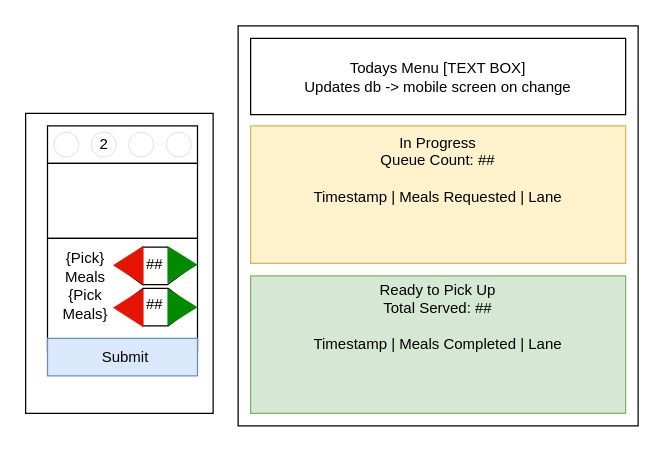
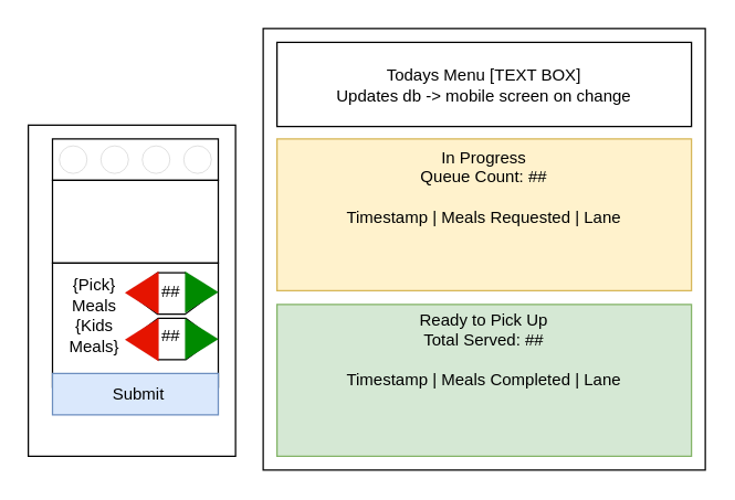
- <mxCell id="29" value="2" style="text;html=1;strokeColor=none;fillColor=none;align=center;verticalAlign=middle;whiteSpace=wrap;rounded=0;fontFamily=Helvetica;fontSize=12;fontColor=default;" parent="1" vertex="1"><mxGeometry x="72.5" y="105" width="20" height="20" as="geometry" /></mxCell>
- <mxCell id="9" value="{Pick Meals}" style="text;html=1;strokeColor=none;fillColor=none;align=center;verticalAlign=middle;whiteSpace=wrap;rounded=0;" parent="1" vertex="1"><mxGeometry x="37.5" y="228" width="60" height="30" as="geometry" /></mxCell>
+ <mxCell id="9" value="{Kids Meals}" style="text;html=1;strokeColor=none;fillColor=none;align=center;verticalAlign=middle;whiteSpace=wrap;rounded=0;" parent="1" vertex="1"><mxGeometry x="37.5" y="228" width="60" height="30" as="geometry" /></mxCell>
